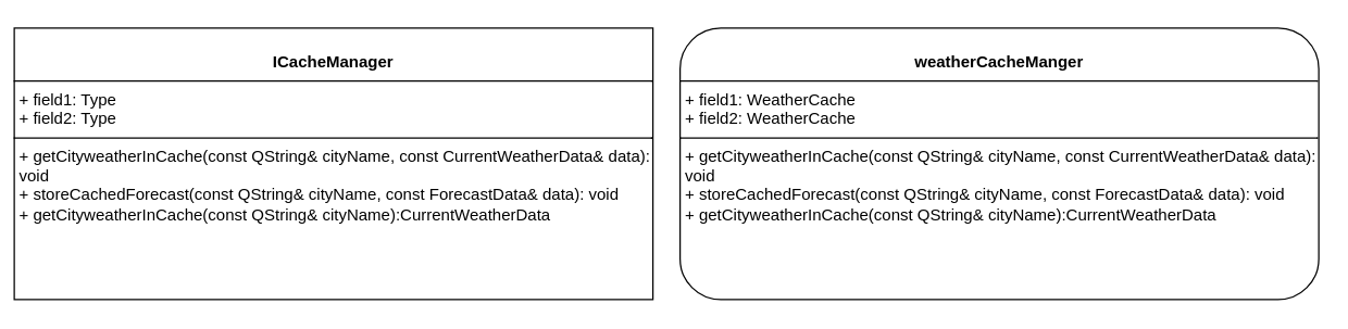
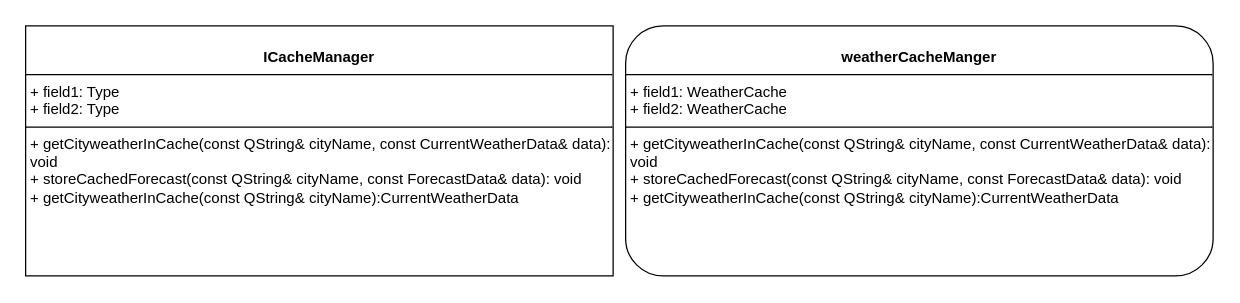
- <mxCell id="2" value="&lt;p style=&quot;margin: 4px 0px 0px; text-align: center;&quot;&gt;&lt;br&gt;&lt;b&gt;ICacheManager&lt;/b&gt;&lt;/p&gt;&lt;hr size=&quot;1&quot; style=&quot;border-style:solid;&quot;&gt;&lt;p style=&quot;margin:0px;margin-left:4px;&quot;&gt;+ field1: Type&lt;br&gt;+ field2: Type&lt;/p&gt;&lt;hr size=&quot;1&quot; style=&quot;border-style:solid;&quot;&gt;&lt;p style=&quot;margin:0px;margin-left:4px;&quot;&gt;+ getCityweatherInCache(const QString&amp;amp; cityName, const CurrentWeatherData&amp;amp; data): void&lt;br&gt;+ storeCachedForecast(const QString&amp;amp; cityName, const ForecastData&amp;amp; data): void&lt;/p&gt;&lt;p style=&quot;margin:0px;margin-left:4px;&quot;&gt;+&amp;nbsp;getCityweatherInCache(const QString&amp;amp; cityName):CurrentWeatherData&lt;/p&gt;" style="verticalAlign=top;align=left;overflow=fill;html=1;whiteSpace=wrap;" parent="1" vertex="1"><mxGeometry x="10" y="20" width="470" height="200" as="geometry" /></mxCell>
+ <mxCell id="2" value="&lt;p style=&quot;margin: 4px 0px 0px; text-align: center;&quot;&gt;&lt;br&gt;&lt;b&gt;ICacheManager&lt;/b&gt;&lt;/p&gt;&lt;hr size=&quot;1&quot; style=&quot;border-style:solid;&quot;&gt;&lt;p style=&quot;margin:0px;margin-left:4px;&quot;&gt;+ field1: Type&lt;br&gt;+ field2: Type&lt;/p&gt;&lt;hr size=&quot;1&quot; style=&quot;border-style:solid;&quot;&gt;&lt;p style=&quot;margin:0px;margin-left:4px;&quot;&gt;+ getCityweatherInCache(const QString&amp;amp; cityName, const CurrentWeatherData&amp;amp; data): void&lt;br&gt;+ storeCachedForecast(const QString&amp;amp; cityName, const ForecastData&amp;amp; data): void&lt;/p&gt;&lt;p style=&quot;margin:0px;margin-left:4px;&quot;&gt;+&amp;nbsp;getCityweatherInCache(const QString&amp;amp; cityName):CurrentWeatherData&lt;/p&gt;" style="verticalAlign=top;align=left;overflow=fill;html=1;whiteSpace=wrap;" parent="1" vertex="1"><mxGeometry x="20" y="20" width="470" height="200" as="geometry" /></mxCell>
